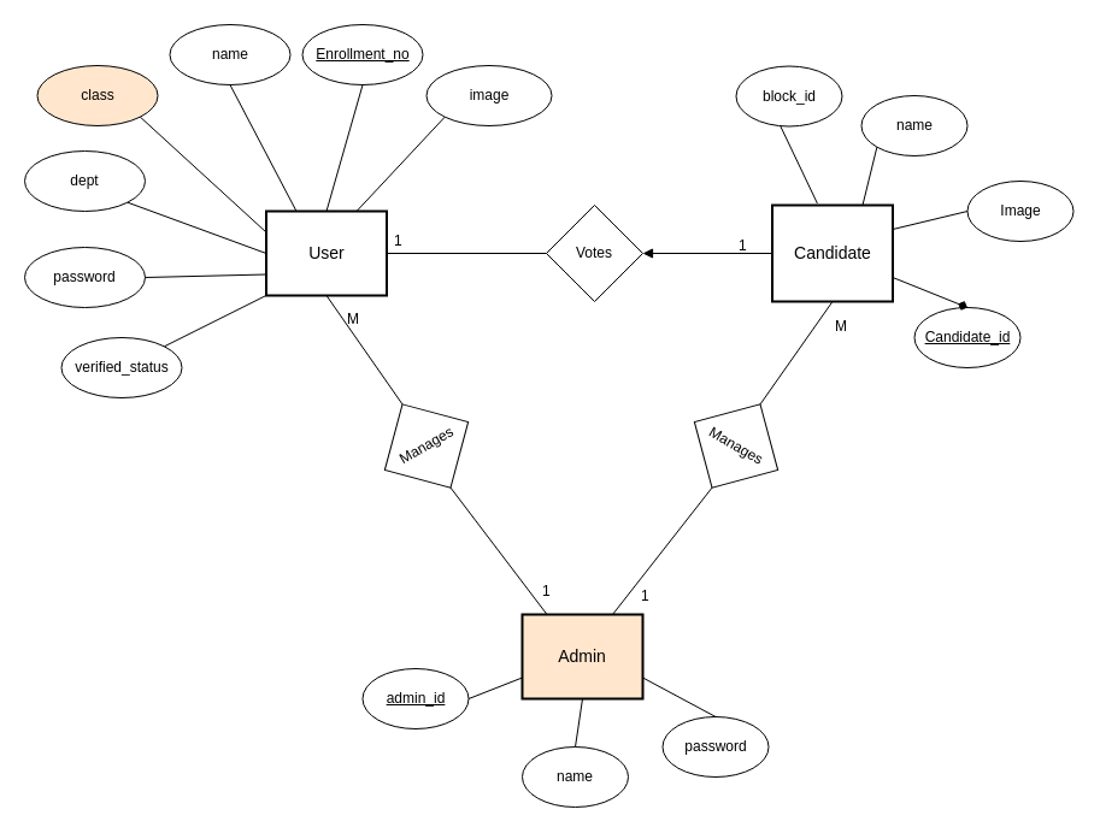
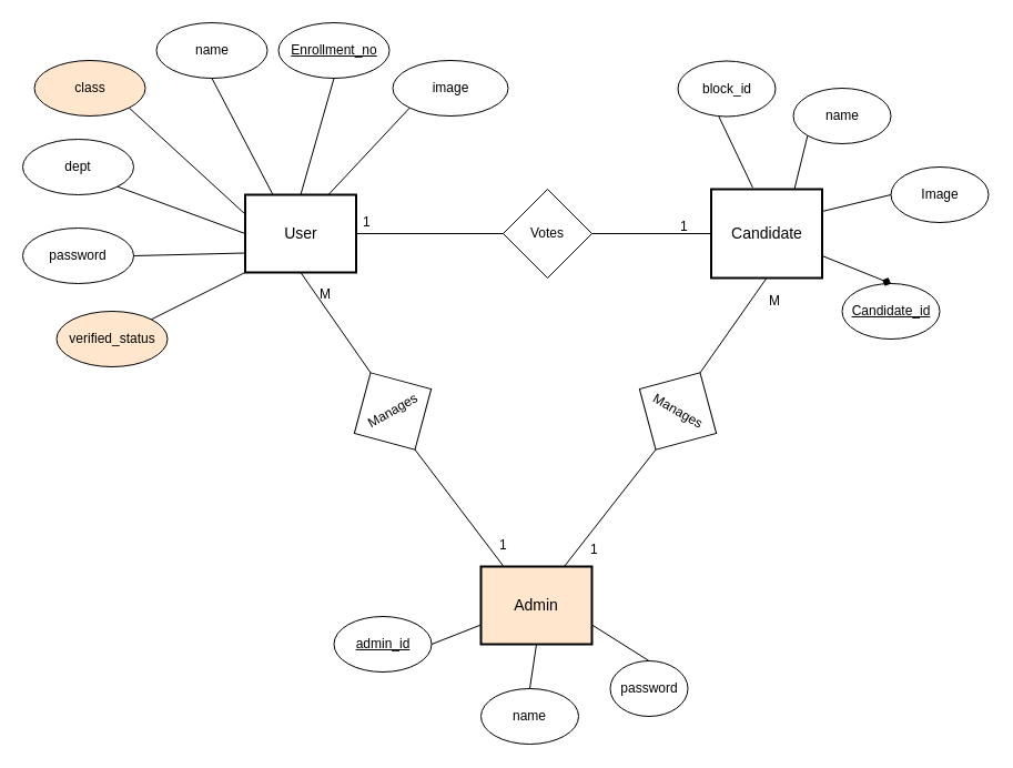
- <mxCell id="32" value="" style="endArrow=block;html=1;exitX=0;exitY=0.5;exitDx=0;exitDy=0;entryX=1;entryY=0.5;entryDx=0;entryDy=0;" edge="1" parent="1" source="4" target="25"><mxGeometry width="50" height="50" relative="1" as="geometry"><mxPoint x="328.8" y="255.21" as="sourcePoint" /><mxPoint x="415.5" y="305" as="targetPoint" /></mxGeometry></mxCell>
+ <mxCell id="32" value="" style="endArrow=none;html=1;exitX=0;exitY=0.5;exitDx=0;exitDy=0;entryX=1;entryY=0.5;entryDx=0;entryDy=0;" edge="1" parent="1" source="4" target="25"><mxGeometry width="50" height="50" relative="1" as="geometry"><mxPoint x="328.8" y="255.21" as="sourcePoint" /><mxPoint x="415.5" y="305" as="targetPoint" /></mxGeometry></mxCell>
- <mxCell id="27" value="verified_status" style="ellipse;whiteSpace=wrap;html=1;" vertex="1" parent="1"><mxGeometry x="50.5" y="280" width="100" height="50" as="geometry" /></mxCell>
+ <mxCell id="27" value="verified_status" style="ellipse;whiteSpace=wrap;html=1;fillColor=#ffe6cc;" vertex="1" parent="1"><mxGeometry x="50.5" y="280" width="100" height="50" as="geometry" /></mxCell>
- <mxCell id="38" value="password" style="ellipse;whiteSpace=wrap;html=1;" vertex="1" parent="1"><mxGeometry x="549.5" y="595" width="88" height="50" as="geometry" /></mxCell>
+ <mxCell id="38" value="password" style="ellipse;whiteSpace=wrap;html=1;" vertex="1" parent="1"><mxGeometry x="549.5" y="595" width="70" height="50" as="geometry" /></mxCell>
